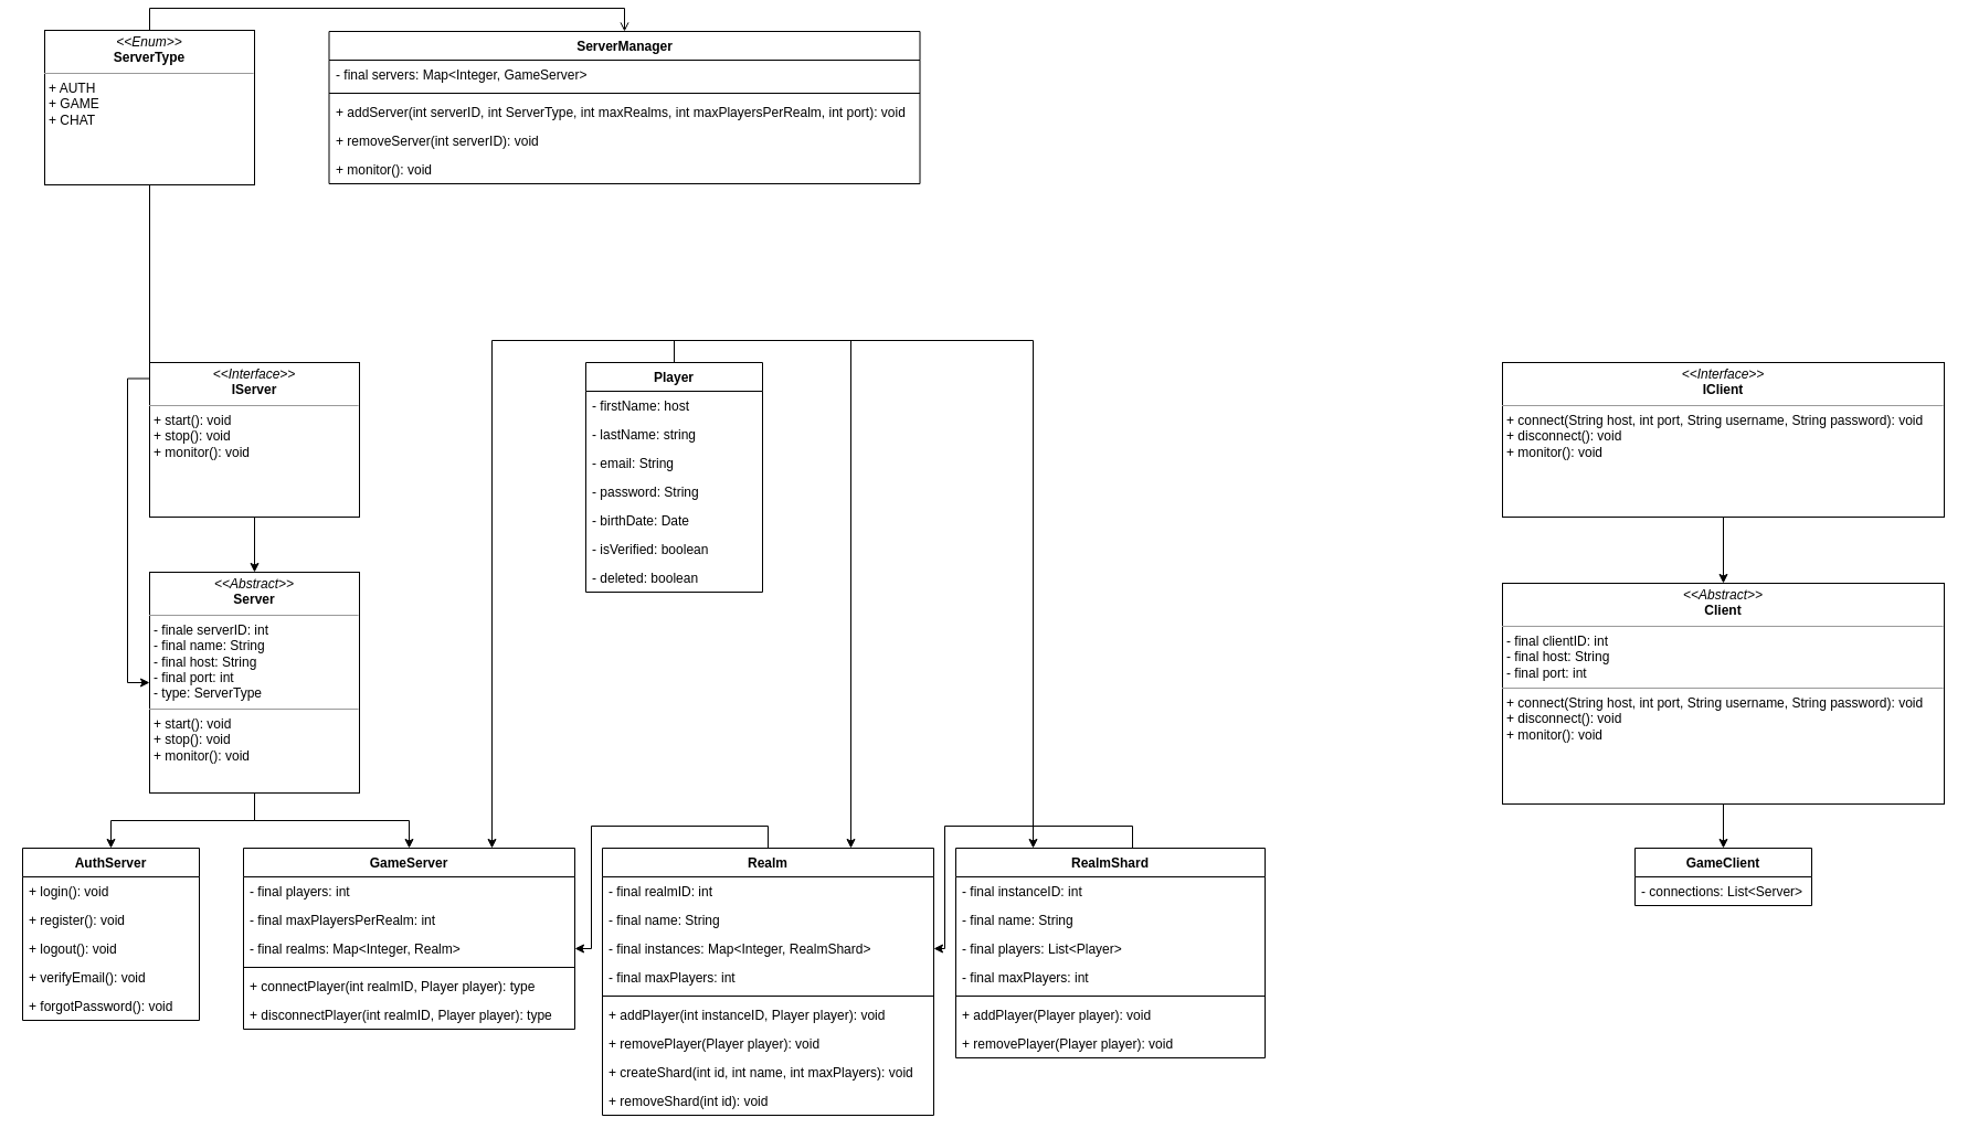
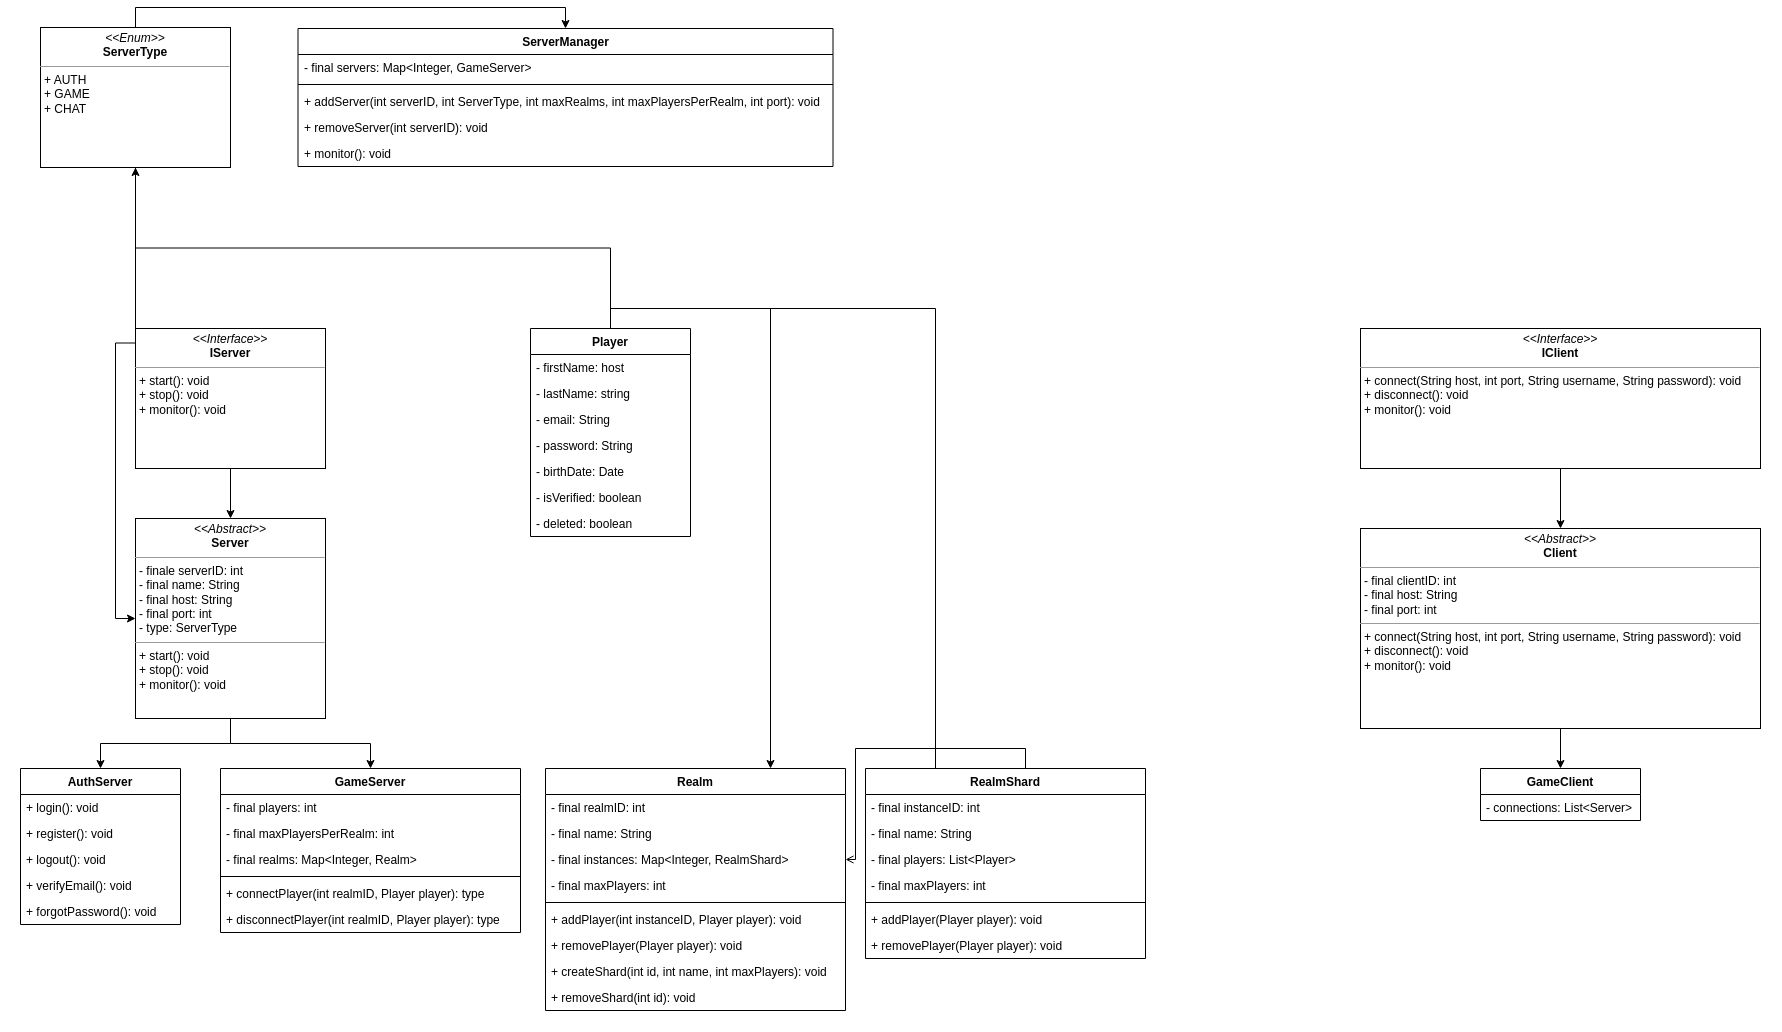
- <mxCell id="46" style="edgeStyle=orthogonalEdgeStyle;rounded=0;orthogonalLoop=1;jettySize=auto;html=1;exitX=0.5;exitY=0;exitDx=0;exitDy=0;entryX=0.5;entryY=0;entryDx=0;entryDy=0;endArrow=open;" edge="1" parent="1" source="48" target="2"><mxGeometry relative="1" as="geometry" /></mxCell>
+ <mxCell id="46" style="edgeStyle=orthogonalEdgeStyle;rounded=0;orthogonalLoop=1;jettySize=auto;html=1;exitX=0.5;exitY=0;exitDx=0;exitDy=0;entryX=0.5;entryY=0;entryDx=0;entryDy=0;" edge="1" parent="1" source="48" target="2"><mxGeometry relative="1" as="geometry" /></mxCell>
- <mxCell id="49" style="edgeStyle=orthogonalEdgeStyle;rounded=0;orthogonalLoop=1;jettySize=auto;html=1;exitX=0.5;exitY=0;exitDx=0;exitDy=0;entryX=0.75;entryY=0;entryDx=0;entryDy=0;" edge="1" parent="1" source="52" target="19"><mxGeometry relative="1" as="geometry" /></mxCell>
+ <mxCell id="49" style="edgeStyle=orthogonalEdgeStyle;rounded=0;orthogonalLoop=1;jettySize=auto;html=1;exitX=0.5;exitY=0;exitDx=0;exitDy=0;" edge="1" parent="1" source="52" target="48"><mxGeometry relative="1" as="geometry" /></mxCell>
- <mxCell id="26" style="edgeStyle=orthogonalEdgeStyle;rounded=0;orthogonalLoop=1;jettySize=auto;html=1;exitX=0.5;exitY=0;exitDx=0;exitDy=0;entryX=1;entryY=0.5;entryDx=0;entryDy=0;" edge="1" parent="1" source="27" target="22"><mxGeometry relative="1" as="geometry"><Array as="points"><mxPoint x="695" y="741" /><mxPoint x="535" y="741" /><mxPoint x="535" y="852" /></Array></mxGeometry></mxCell>
- <mxCell id="51" style="edgeStyle=orthogonalEdgeStyle;rounded=0;orthogonalLoop=1;jettySize=auto;html=1;exitX=0.5;exitY=0;exitDx=0;exitDy=0;entryX=0.25;entryY=0;entryDx=0;entryDy=0;" edge="1" parent="1" source="52" target="38"><mxGeometry relative="1" as="geometry" /></mxCell>
+ <mxCell id="51" style="edgeStyle=orthogonalEdgeStyle;rounded=0;orthogonalLoop=1;jettySize=auto;html=1;exitX=0.5;exitY=0;exitDx=0;exitDy=0;entryX=0.25;entryY=0;entryDx=0;entryDy=0;endArrow=none;" edge="1" parent="1" source="52" target="38"><mxGeometry relative="1" as="geometry" /></mxCell>
- <mxCell id="37" style="edgeStyle=orthogonalEdgeStyle;rounded=0;orthogonalLoop=1;jettySize=auto;html=1;exitX=0.5;exitY=0;exitDx=0;exitDy=0;" edge="1" parent="1" source="38" target="30"><mxGeometry relative="1" as="geometry"><Array as="points"><mxPoint x="1025" y="761" /><mxPoint x="1025" y="741" /><mxPoint x="855" y="741" /><mxPoint x="855" y="852" /></Array></mxGeometry></mxCell>
+ <mxCell id="37" style="edgeStyle=orthogonalEdgeStyle;rounded=0;orthogonalLoop=1;jettySize=auto;html=1;exitX=0.5;exitY=0;exitDx=0;exitDy=0;endArrow=open;" edge="1" parent="1" source="38" target="30"><mxGeometry relative="1" as="geometry"><Array as="points"><mxPoint x="1025" y="761" /><mxPoint x="1025" y="741" /><mxPoint x="855" y="741" /><mxPoint x="855" y="852" /></Array></mxGeometry></mxCell>
